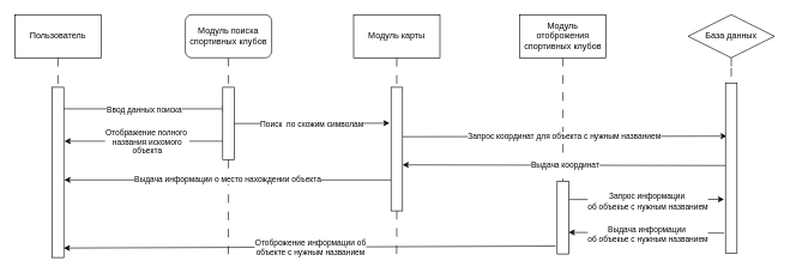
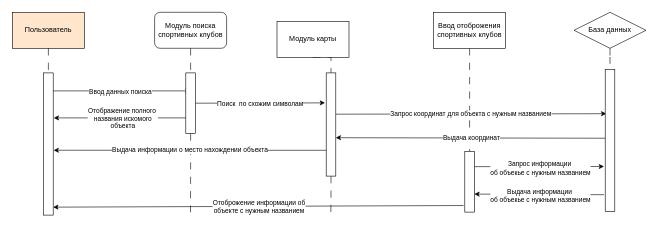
- <mxCell id="2" value="Пользователь" style="rounded=0;whiteSpace=wrap;html=1;" parent="1" vertex="1"><mxGeometry x="20" y="20" width="120" height="60" as="geometry" /></mxCell>
+ <mxCell id="2" value="Пользователь" style="rounded=0;whiteSpace=wrap;html=1;fillColor=#ffe6cc;" parent="1" vertex="1"><mxGeometry x="20" y="20" width="120" height="60" as="geometry" /></mxCell>
- <mxCell id="9" value="Модуль карты" style="rounded=0;whiteSpace=wrap;html=1;" vertex="1" parent="1"><mxGeometry x="491" y="20" width="120" height="60" as="geometry" /></mxCell>
+ <mxCell id="9" value="Модуль карты" style="rounded=0;whiteSpace=wrap;html=1;" vertex="1" parent="1"><mxGeometry x="461" y="35" width="120" height="60" as="geometry" /></mxCell>
- <mxCell id="11" value="Модуль отоброжения спортивных клубов" style="rounded=0;whiteSpace=wrap;html=1;" vertex="1" parent="1"><mxGeometry x="722" y="20" width="120" height="60" as="geometry" /></mxCell>
+ <mxCell id="11" value="Ввод отоброжения спортивных клубов" style="rounded=0;whiteSpace=wrap;html=1;" vertex="1" parent="1"><mxGeometry x="722" y="20" width="120" height="60" as="geometry" /></mxCell>
